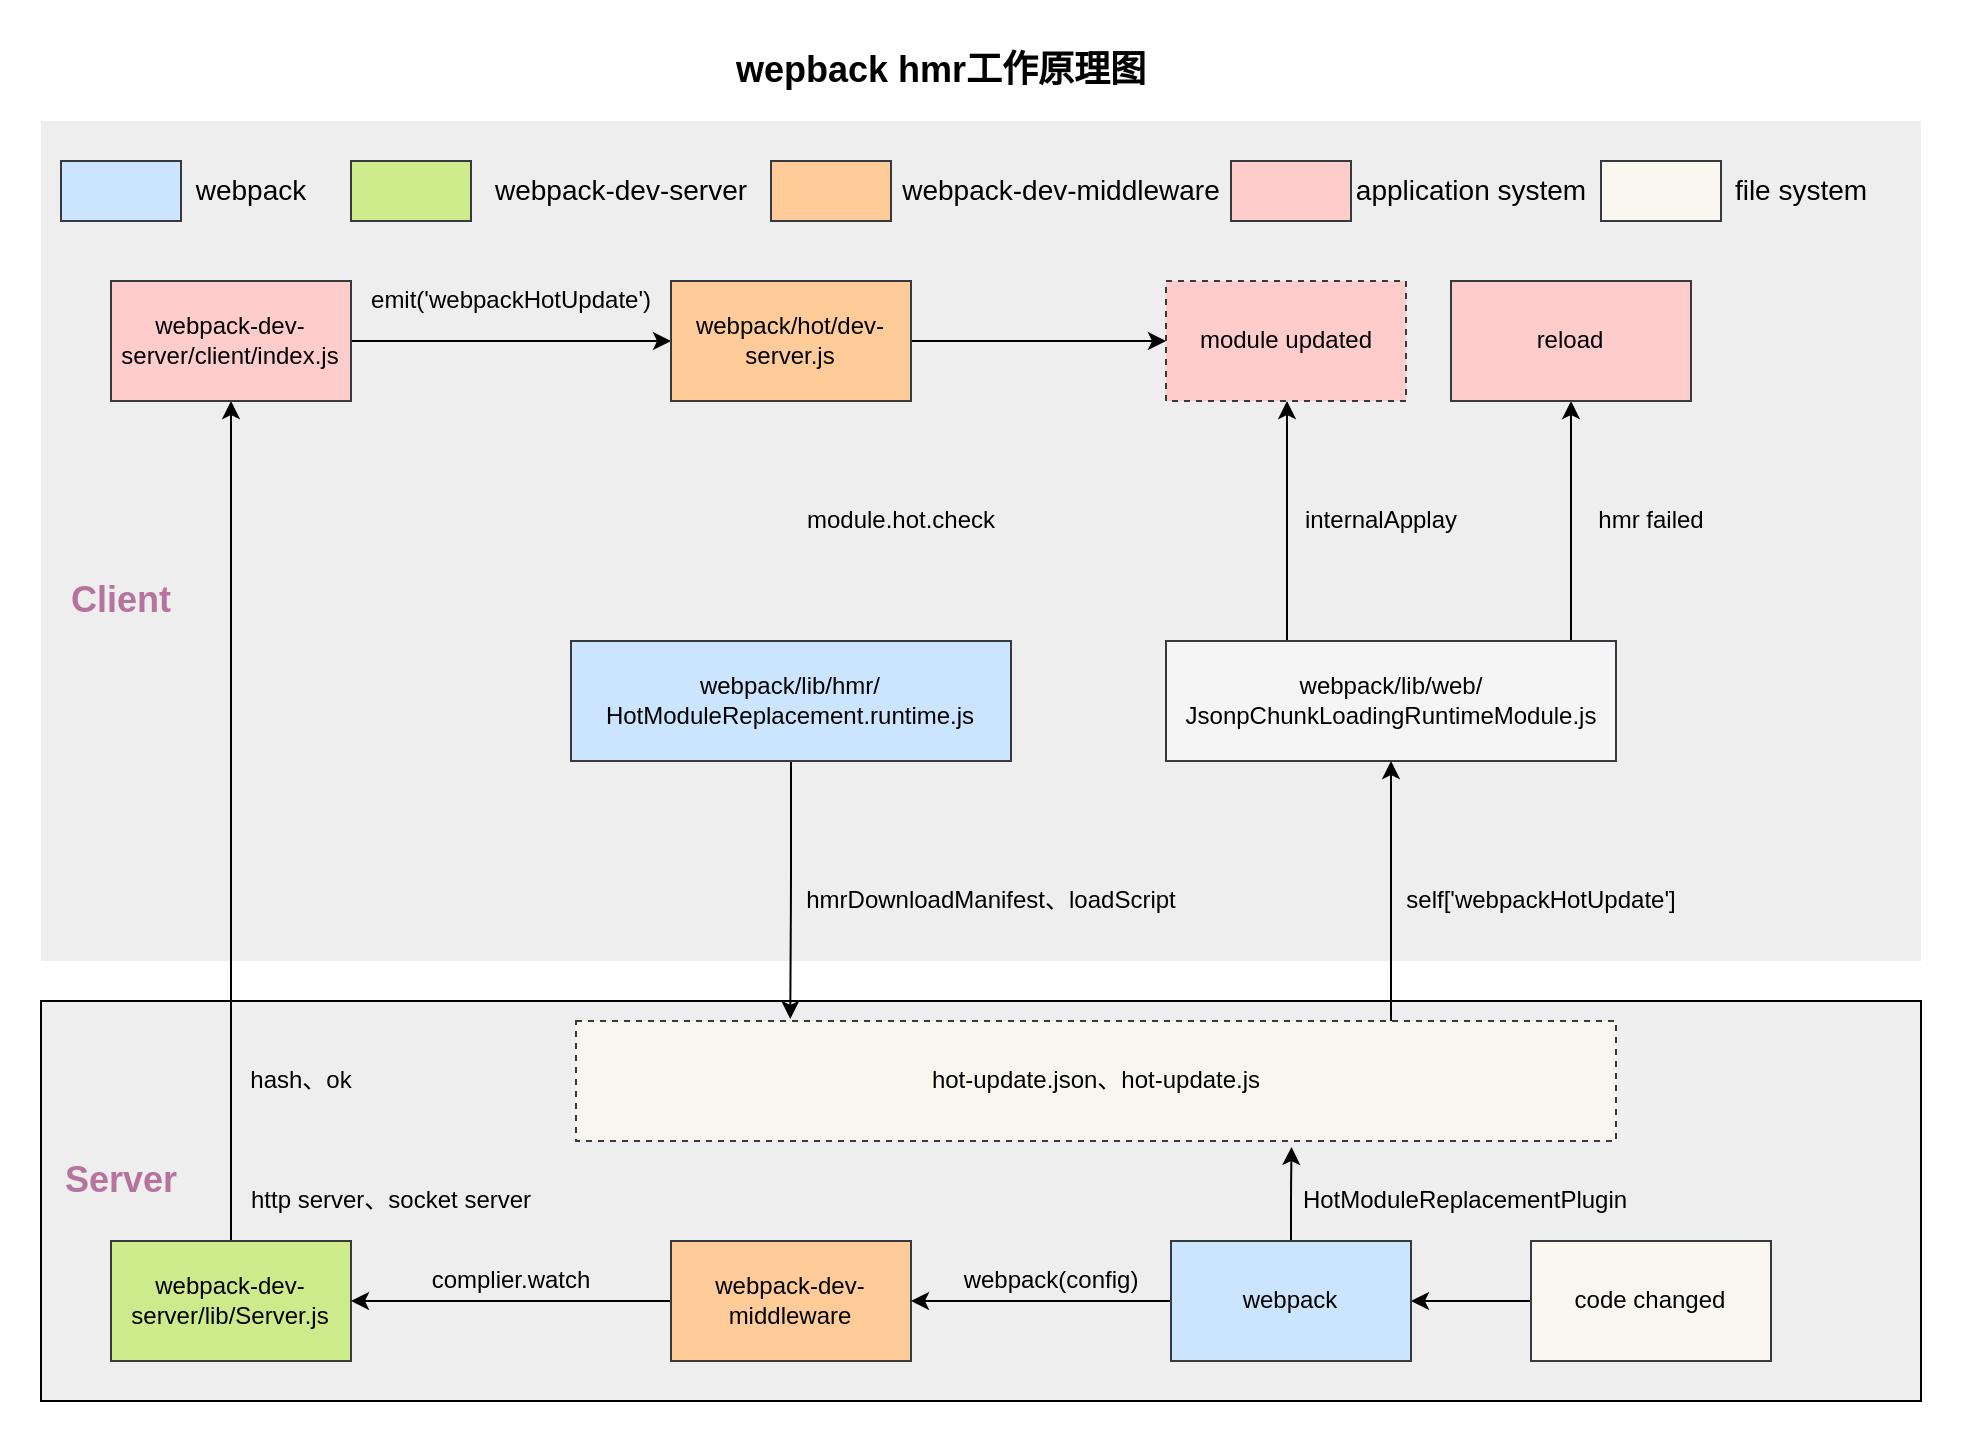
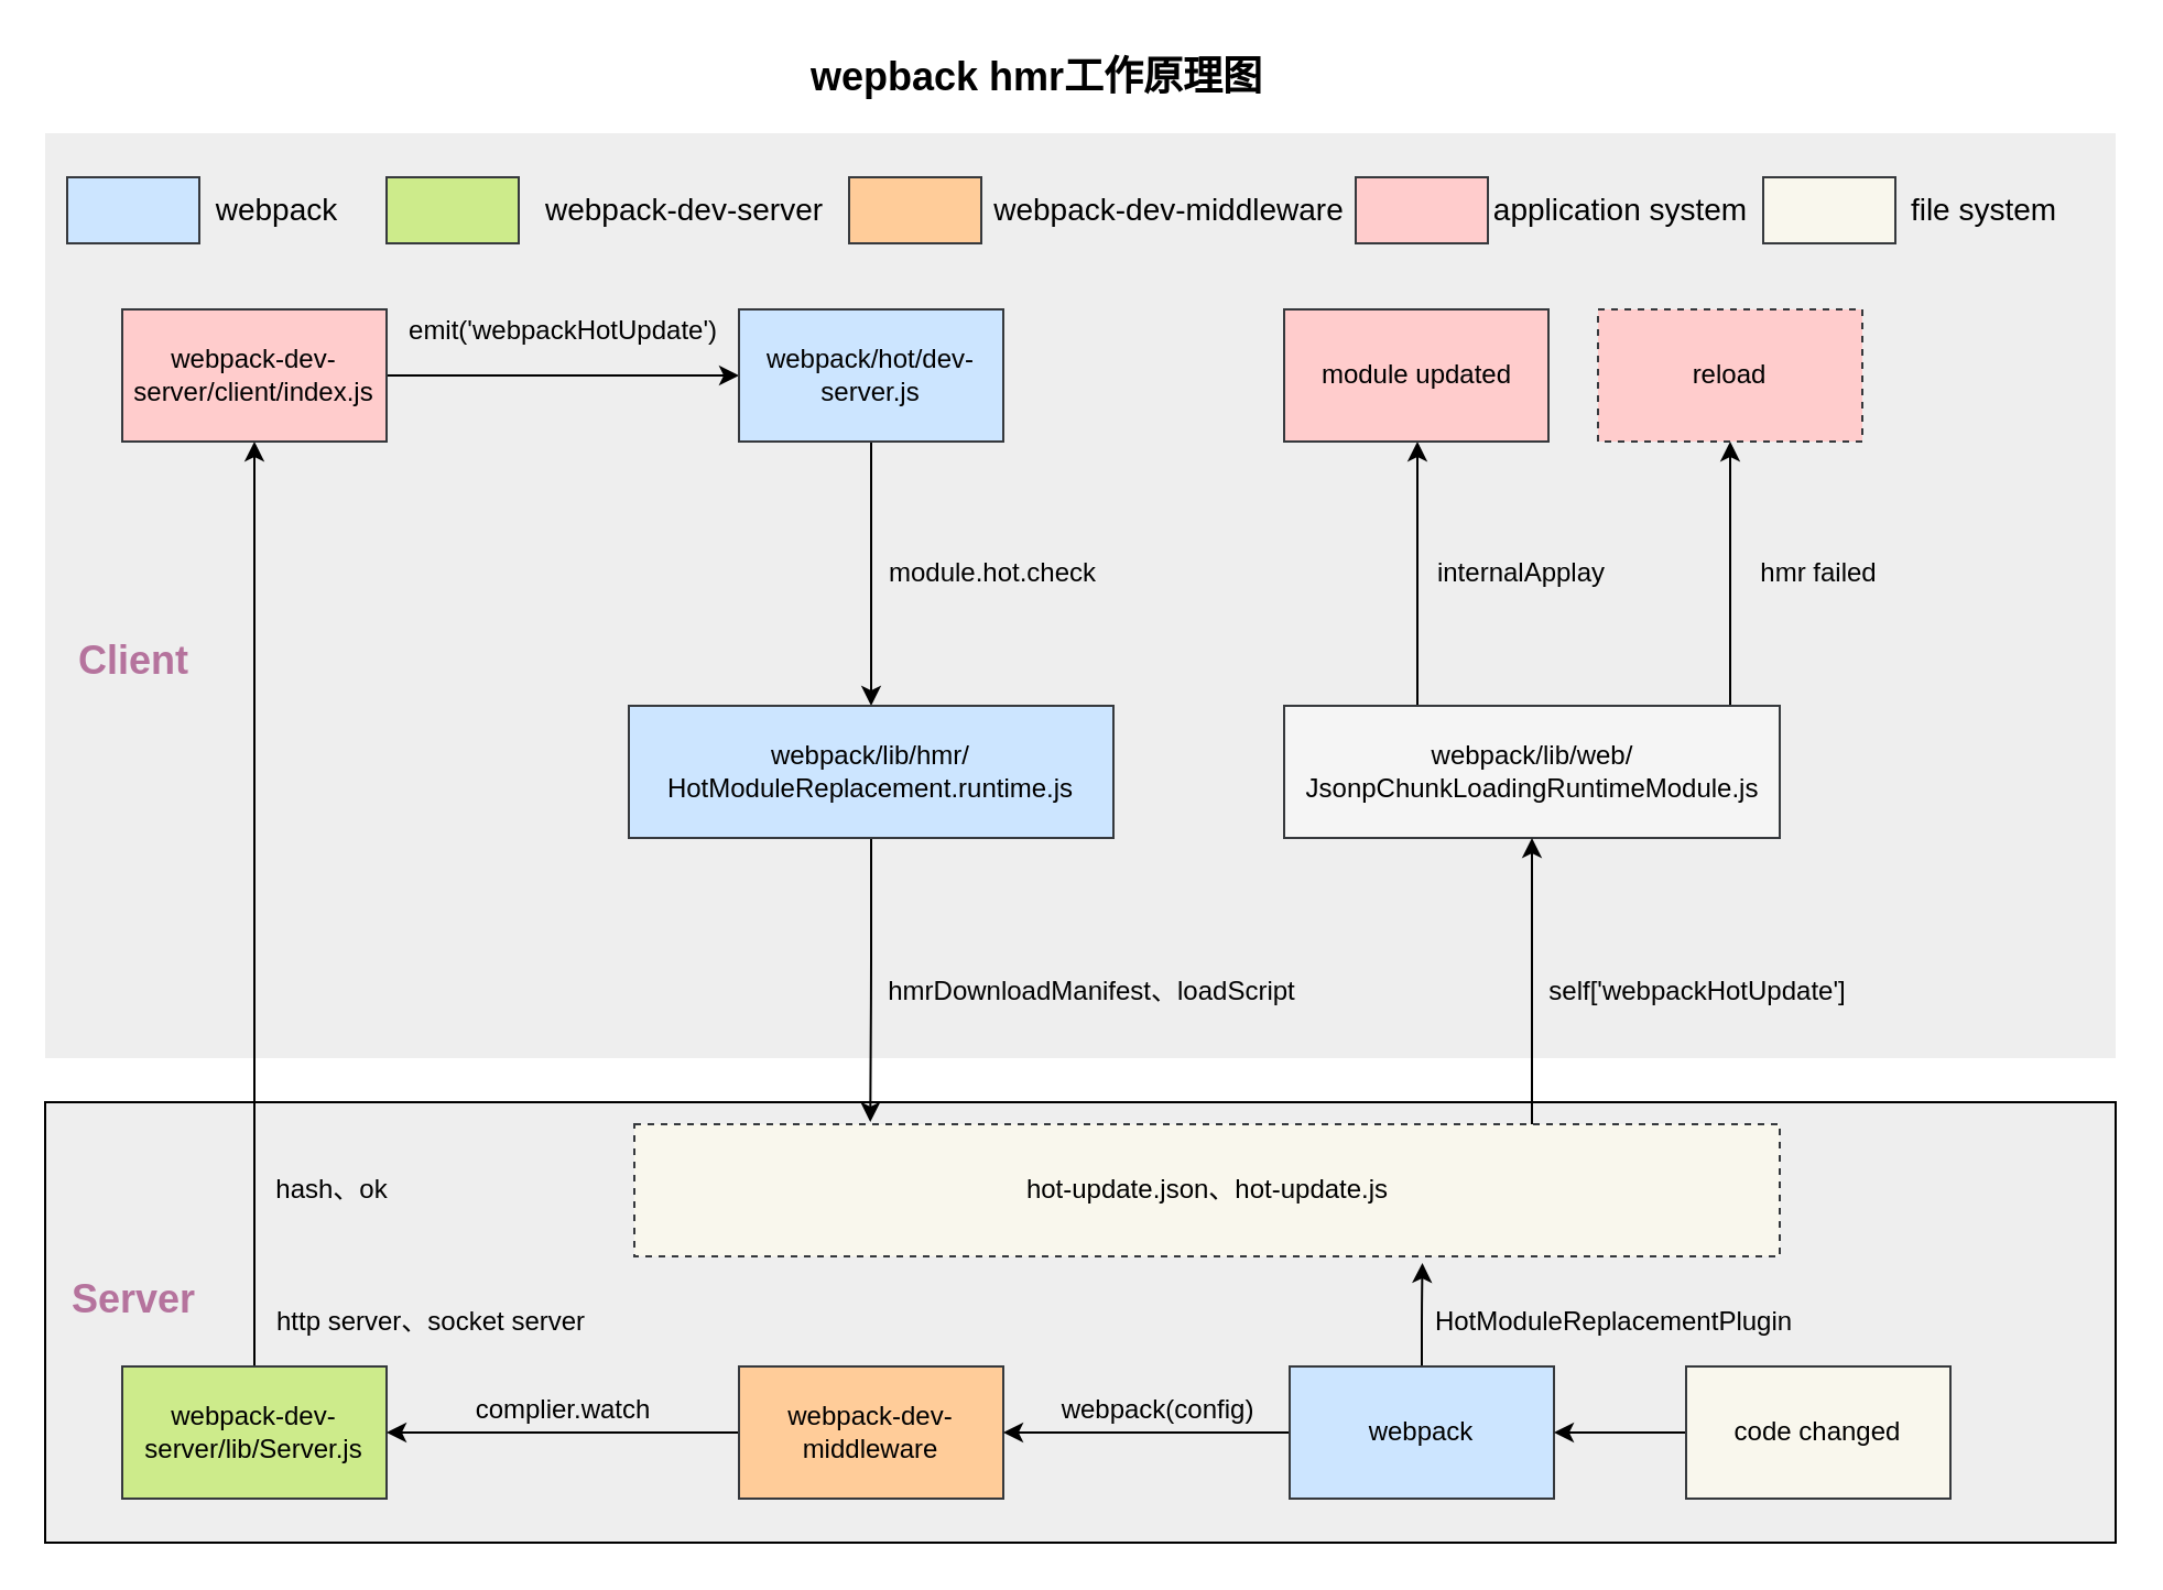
- <mxCell id="16" value="webpack/hot/dev-server.js" style="rounded=0;whiteSpace=wrap;html=1;sketch=0;fillColor=#ffcc99;strokeColor=#36393d;" vertex="1" parent="1"><mxGeometry x="335" y="140" width="120" height="60" as="geometry" /></mxCell>
+ <mxCell id="16" value="webpack/hot/dev-server.js" style="rounded=0;whiteSpace=wrap;html=1;sketch=0;fillColor=#cce5ff;strokeColor=#36393d;" vertex="1" parent="1"><mxGeometry x="335" y="140" width="120" height="60" as="geometry" /></mxCell>
- <mxCell id="15" style="edgeStyle=orthogonalEdgeStyle;curved=0;rounded=1;sketch=0;orthogonalLoop=1;jettySize=auto;html=1;" edge="1" parent="1" source="16" target="27"><mxGeometry relative="1" as="geometry" /></mxCell>
+ <mxCell id="15" style="edgeStyle=orthogonalEdgeStyle;curved=0;rounded=1;sketch=0;orthogonalLoop=1;jettySize=auto;html=1;entryX=0.5;entryY=0;entryDx=0;entryDy=0;" edge="1" parent="1" source="16" target="23"><mxGeometry relative="1" as="geometry" /></mxCell>
- <mxCell id="27" value="module updated" style="rounded=0;whiteSpace=wrap;html=1;sketch=0;fillColor=#ffcccc;strokeColor=#36393d;dashed=1;" vertex="1" parent="1"><mxGeometry x="582.5" y="140" width="120" height="60" as="geometry" /></mxCell>
+ <mxCell id="27" value="module updated" style="rounded=0;whiteSpace=wrap;html=1;sketch=0;fillColor=#ffcccc;strokeColor=#36393d;" vertex="1" parent="1"><mxGeometry x="582.5" y="140" width="120" height="60" as="geometry" /></mxCell>
- <mxCell id="34" value="reload" style="rounded=0;whiteSpace=wrap;html=1;sketch=0;fillColor=#ffcccc;strokeColor=#36393d;" vertex="1" parent="1"><mxGeometry x="725" y="140" width="120" height="60" as="geometry" /></mxCell>
+ <mxCell id="34" value="reload" style="rounded=0;whiteSpace=wrap;html=1;sketch=0;fillColor=#ffcccc;strokeColor=#36393d;dashed=1;" vertex="1" parent="1"><mxGeometry x="725" y="140" width="120" height="60" as="geometry" /></mxCell>
